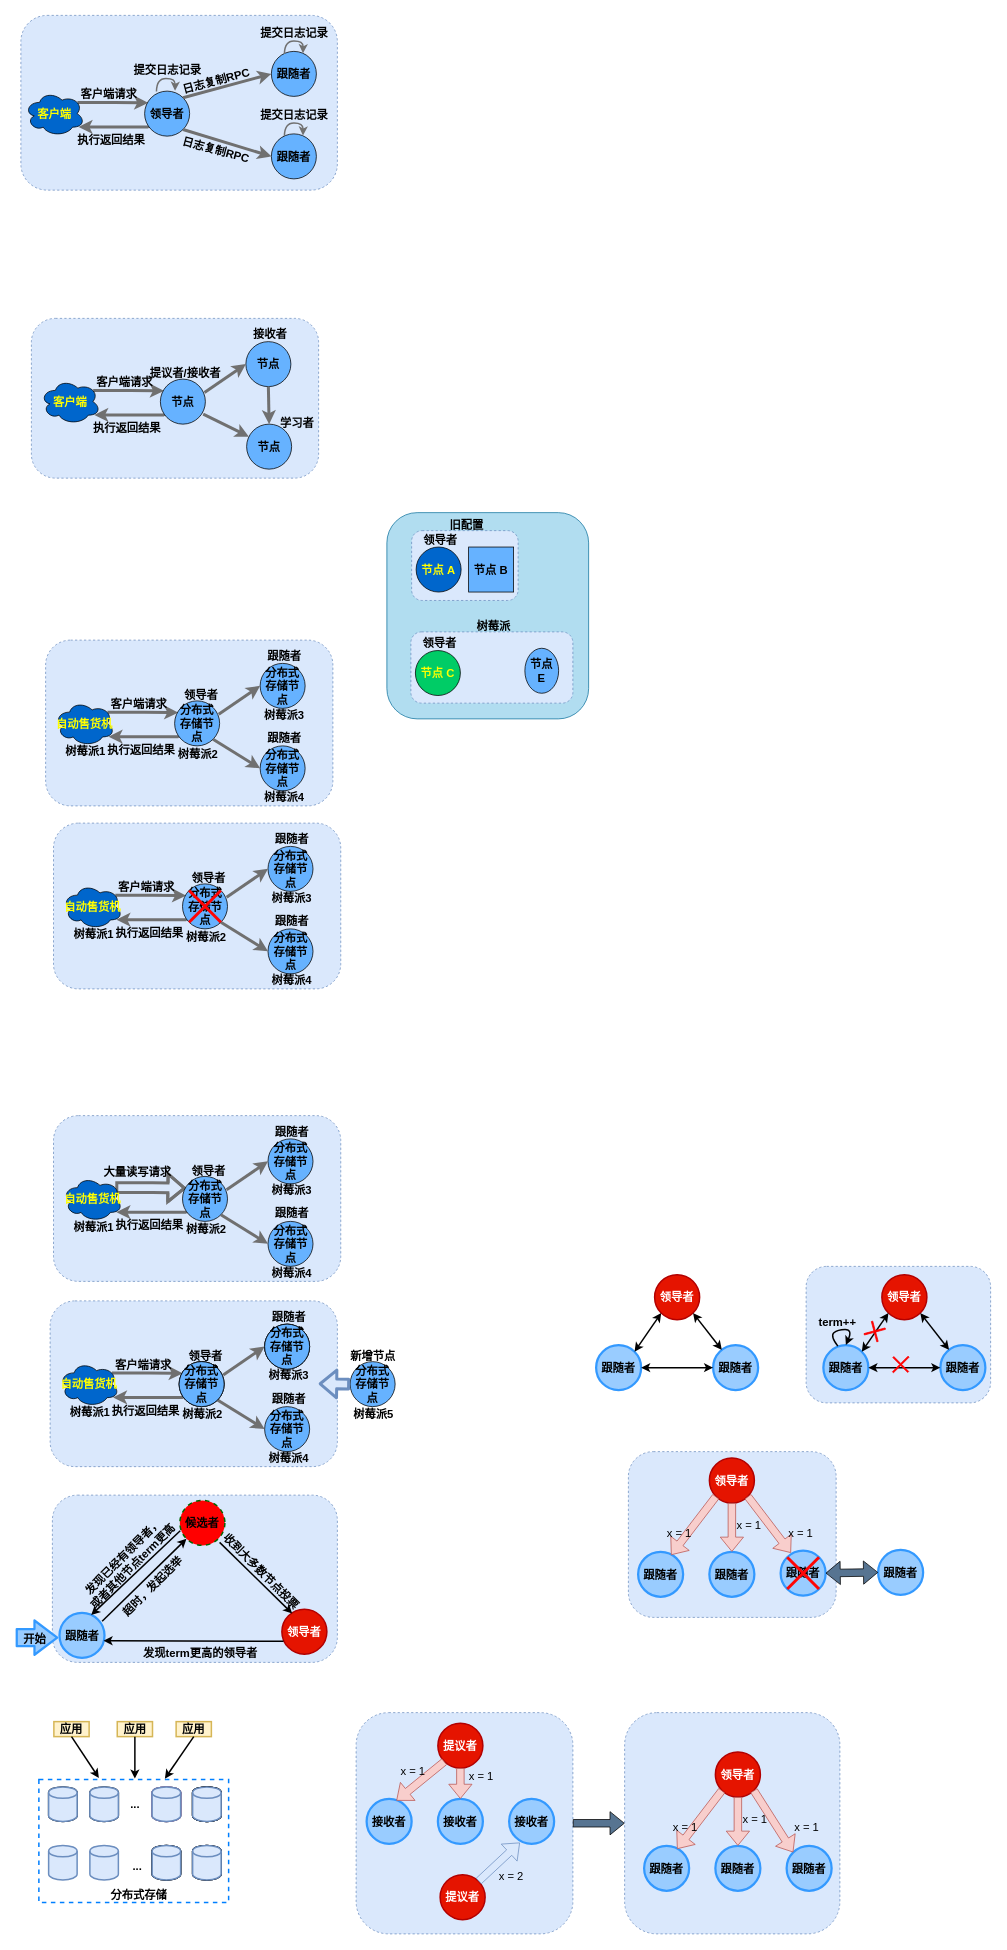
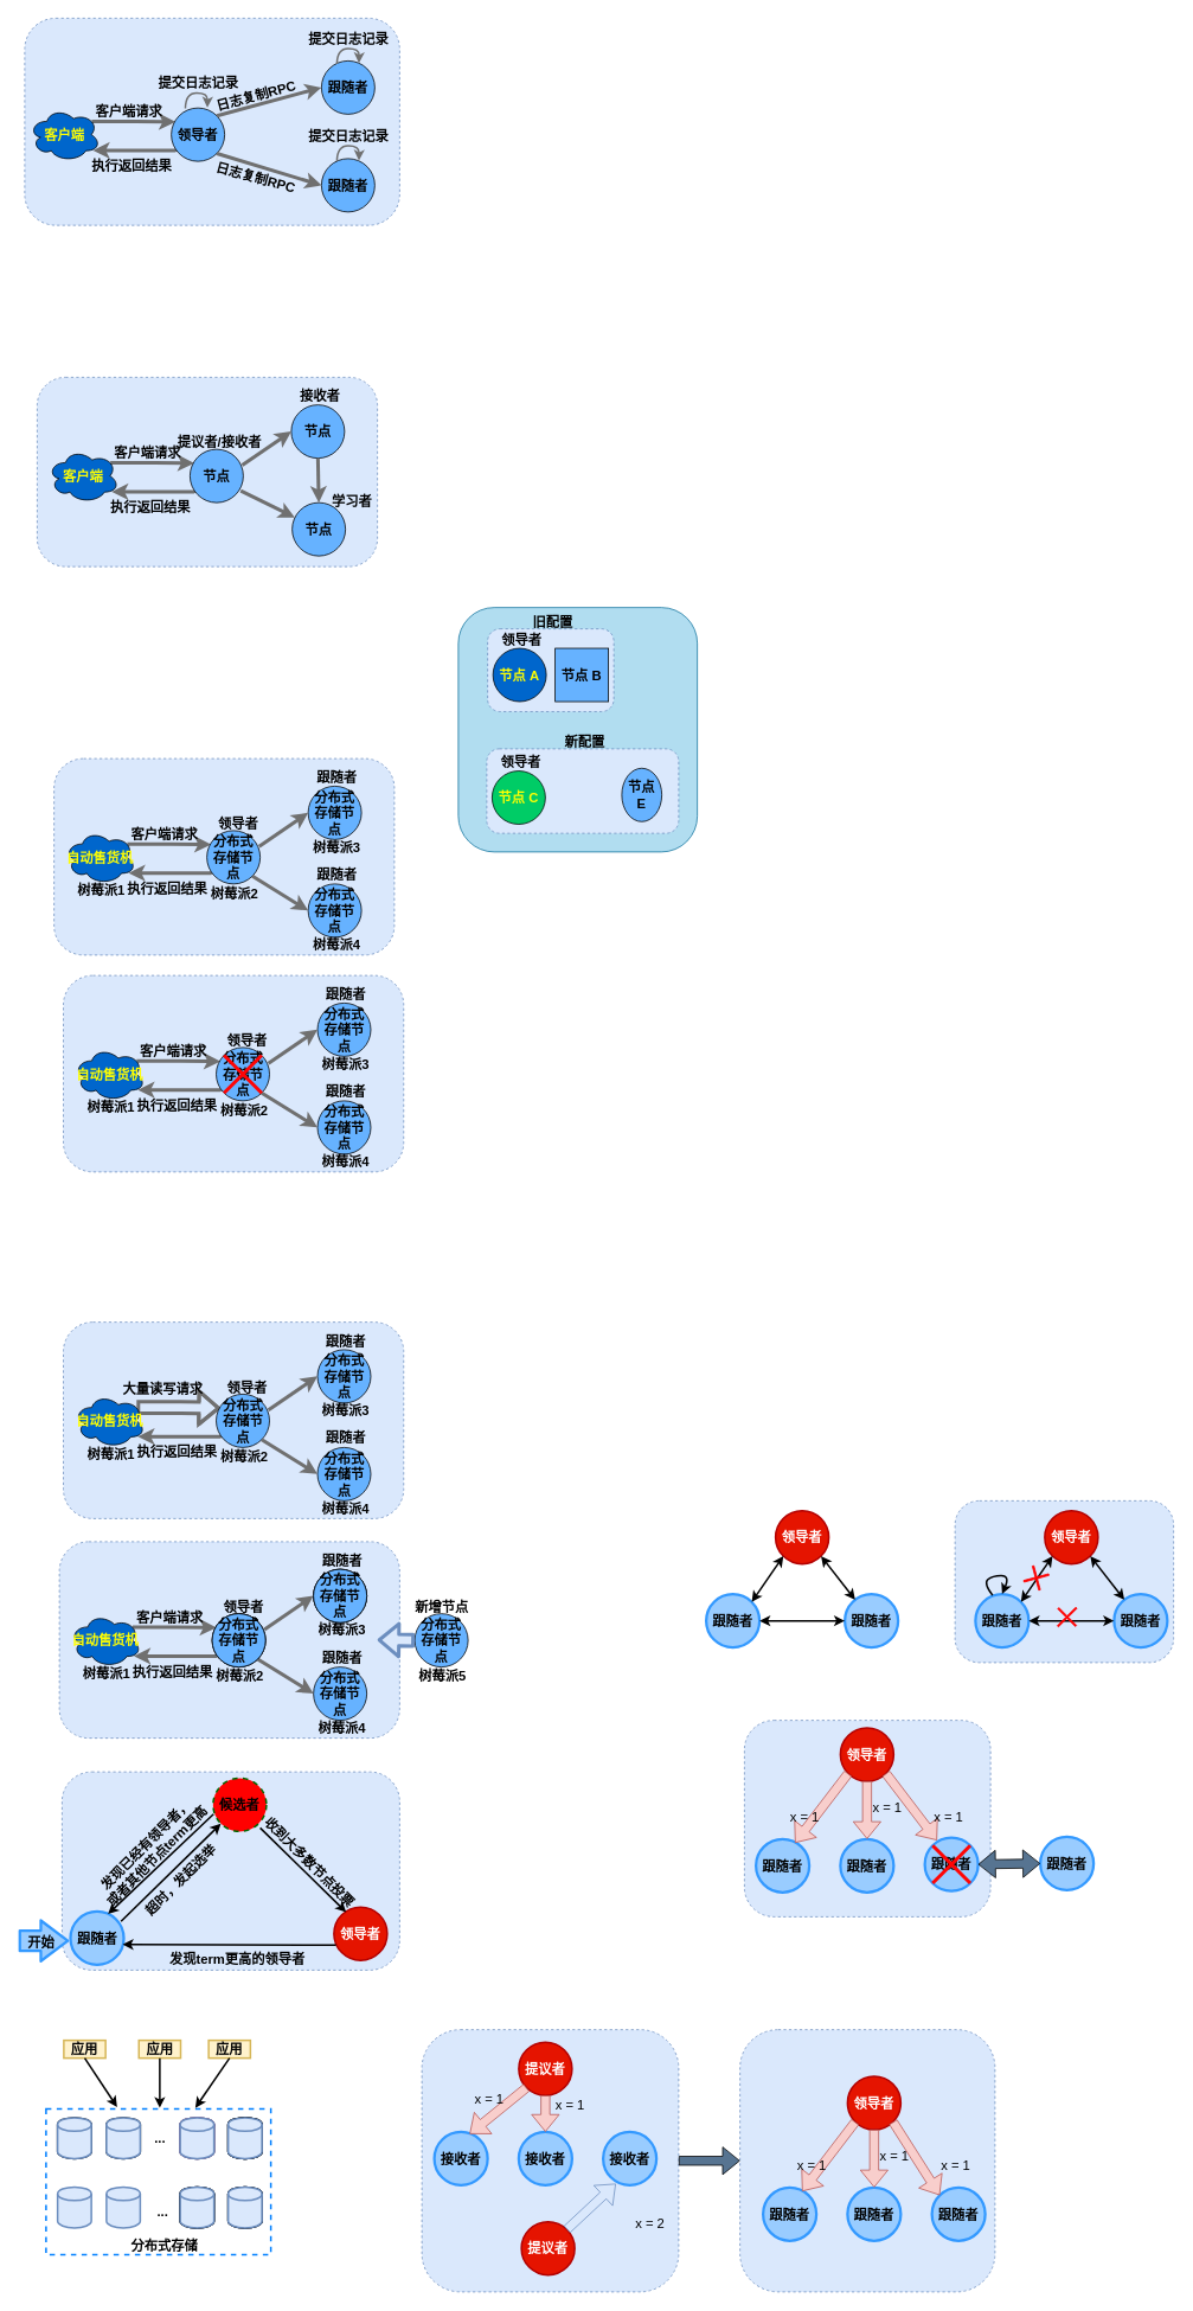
- <mxCell id="30" value="&lt;font color=&quot;#000000&quot; style=&quot;font-size: 15px;&quot;&gt;&lt;b style=&quot;font-size: 15px;&quot;&gt;树莓派&lt;/b&gt;&lt;/font&gt;" style="text;html=1;align=center;verticalAlign=middle;resizable=0;points=[];autosize=1;strokeColor=none;fillColor=none;fontColor=#FF3333;fontSize=15;" parent="1" vertex="1"><mxGeometry x="629" y="823" width="55" height="22" as="geometry" /></mxCell>
+ <mxCell id="30" value="&lt;font color=&quot;#000000&quot; style=&quot;font-size: 15px;&quot;&gt;&lt;b style=&quot;font-size: 15px;&quot;&gt;新配置&lt;/b&gt;&lt;/font&gt;" style="text;html=1;align=center;verticalAlign=middle;resizable=0;points=[];autosize=1;strokeColor=none;fillColor=none;fontColor=#FF3333;fontSize=15;" parent="1" vertex="1"><mxGeometry x="629" y="823" width="55" height="22" as="geometry" /></mxCell>
- <mxCell id="230" value="&lt;b&gt;term++&lt;/b&gt;" style="text;html=1;strokeColor=none;fillColor=none;align=center;verticalAlign=middle;whiteSpace=wrap;rounded=0;fontSize=15;" vertex="1" parent="1"><mxGeometry x="1086" y="1747" width="60" height="30" as="geometry" /></mxCell>
- <mxCell id="191" value="x = 2" style="text;html=1;strokeColor=none;fillColor=none;align=center;verticalAlign=middle;whiteSpace=wrap;rounded=0;fontSize=15;" vertex="1" parent="1"><mxGeometry x="651" y="2486" width="60" height="30" as="geometry" /></mxCell>
+ <mxCell id="191" value="x = 2" style="text;html=1;strokeColor=none;fillColor=none;align=center;verticalAlign=middle;whiteSpace=wrap;rounded=0;fontSize=15;" vertex="1" parent="1"><mxGeometry x="701" y="2486" width="60" height="30" as="geometry" /></mxCell>
